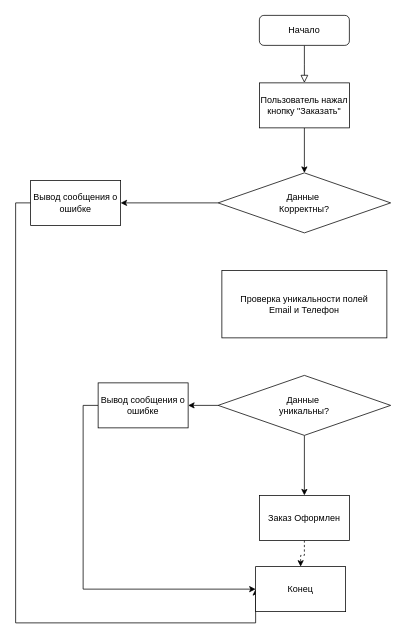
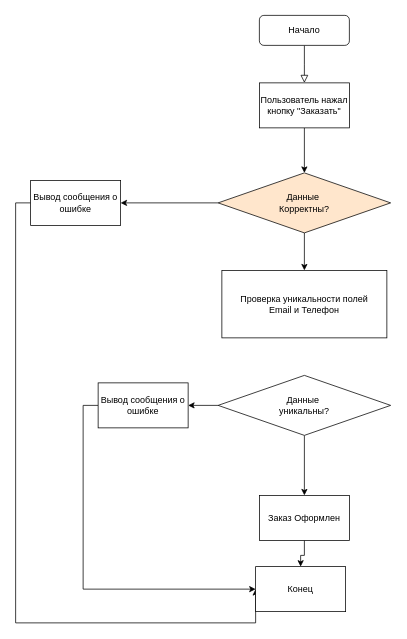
- <mxCell id="8" value="Данные&amp;nbsp;&lt;br&gt;Корректны?" style="rhombus;whiteSpace=wrap;html=1;" vertex="1" parent="1"><mxGeometry x="290" y="230" width="230" height="80" as="geometry" /></mxCell>
+ <mxCell id="8" value="Данные&amp;nbsp;&lt;br&gt;Корректны?" style="rhombus;whiteSpace=wrap;html=1;fillColor=#ffe6cc;" vertex="1" parent="1"><mxGeometry x="290" y="230" width="230" height="80" as="geometry" /></mxCell>
+ <mxCell id="7" style="edgeStyle=orthogonalEdgeStyle;rounded=0;orthogonalLoop=1;jettySize=auto;html=1;exitX=0.5;exitY=1;exitDx=0;exitDy=0;entryX=0.5;entryY=0;entryDx=0;entryDy=0;" edge="1" parent="1" source="8" target="11"><mxGeometry relative="1" as="geometry" /></mxCell>
- <mxCell id="17" style="edgeStyle=orthogonalEdgeStyle;rounded=0;orthogonalLoop=1;jettySize=auto;html=1;exitX=0.5;exitY=1;exitDx=0;exitDy=0;dashed=1;" edge="1" parent="1" source="18" target="19"><mxGeometry relative="1" as="geometry" /></mxCell>
+ <mxCell id="17" style="edgeStyle=orthogonalEdgeStyle;rounded=0;orthogonalLoop=1;jettySize=auto;html=1;exitX=0.5;exitY=1;exitDx=0;exitDy=0;" edge="1" parent="1" source="18" target="19"><mxGeometry relative="1" as="geometry" /></mxCell>
